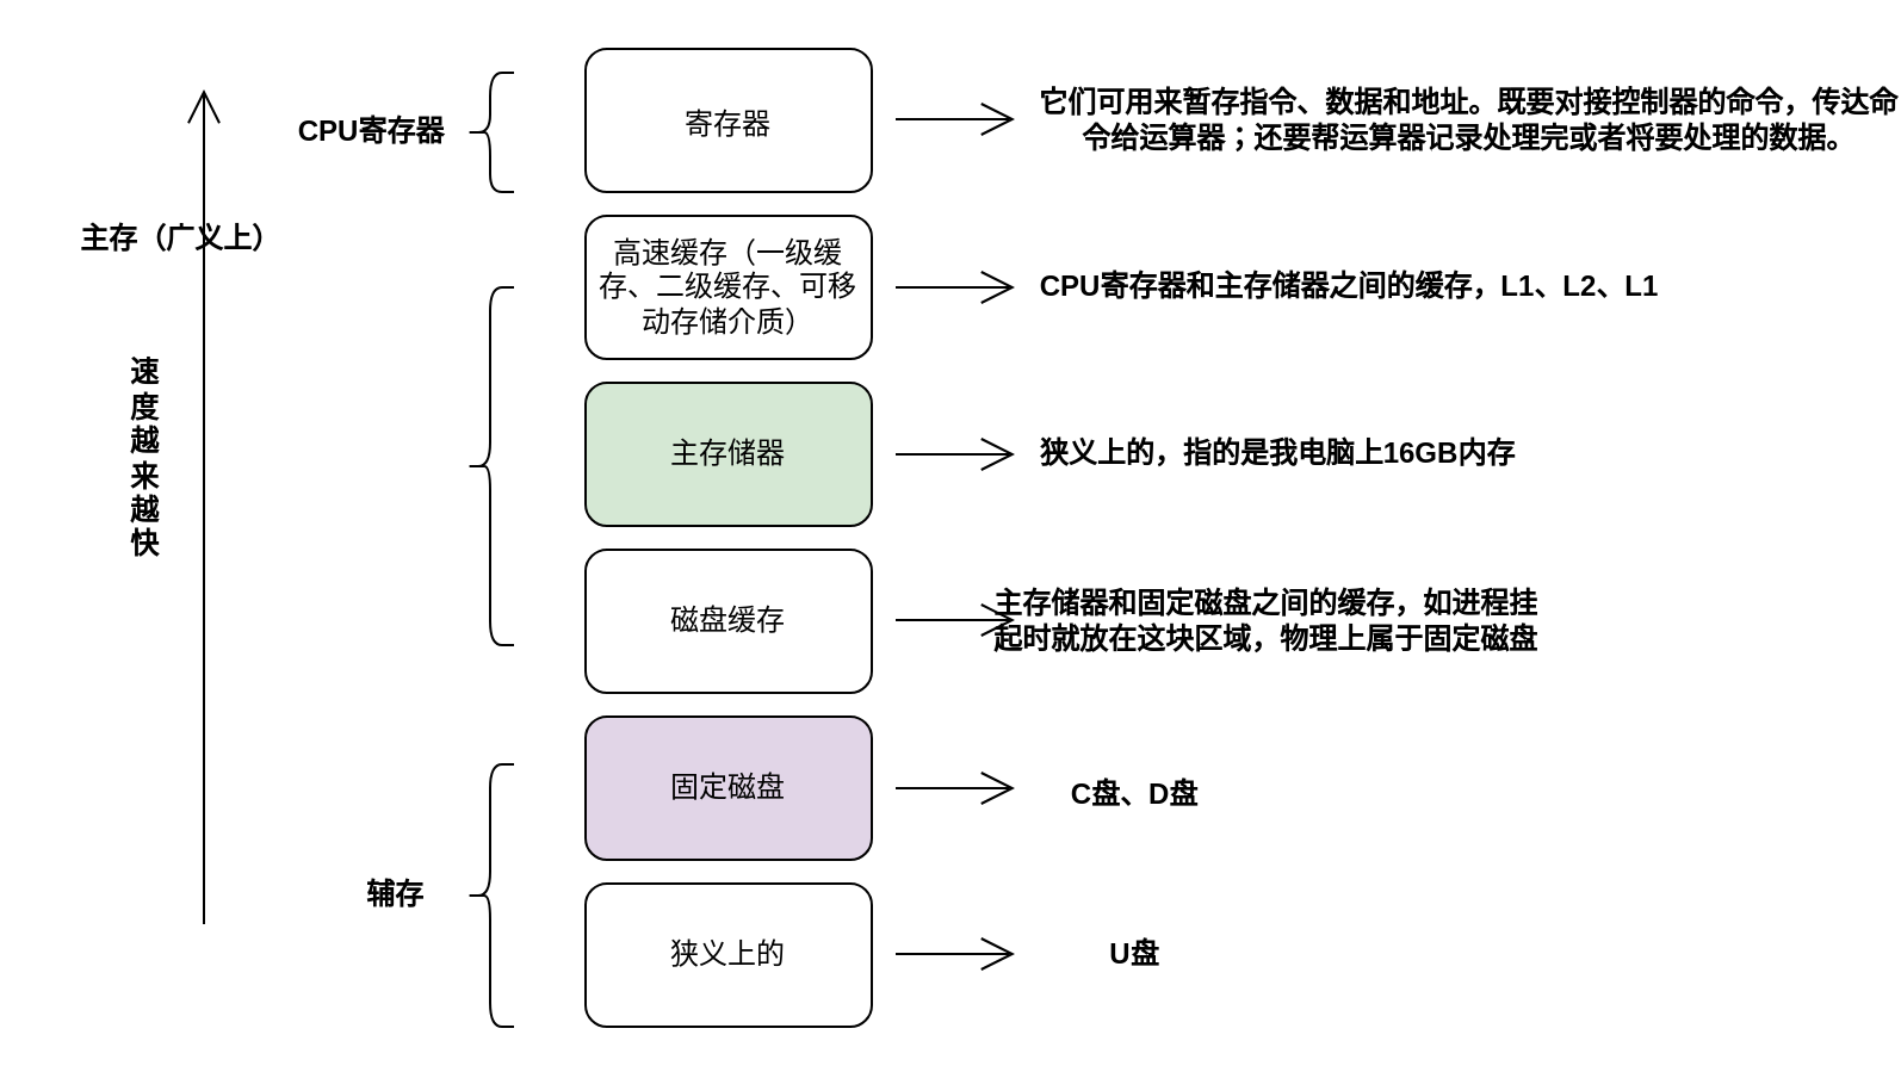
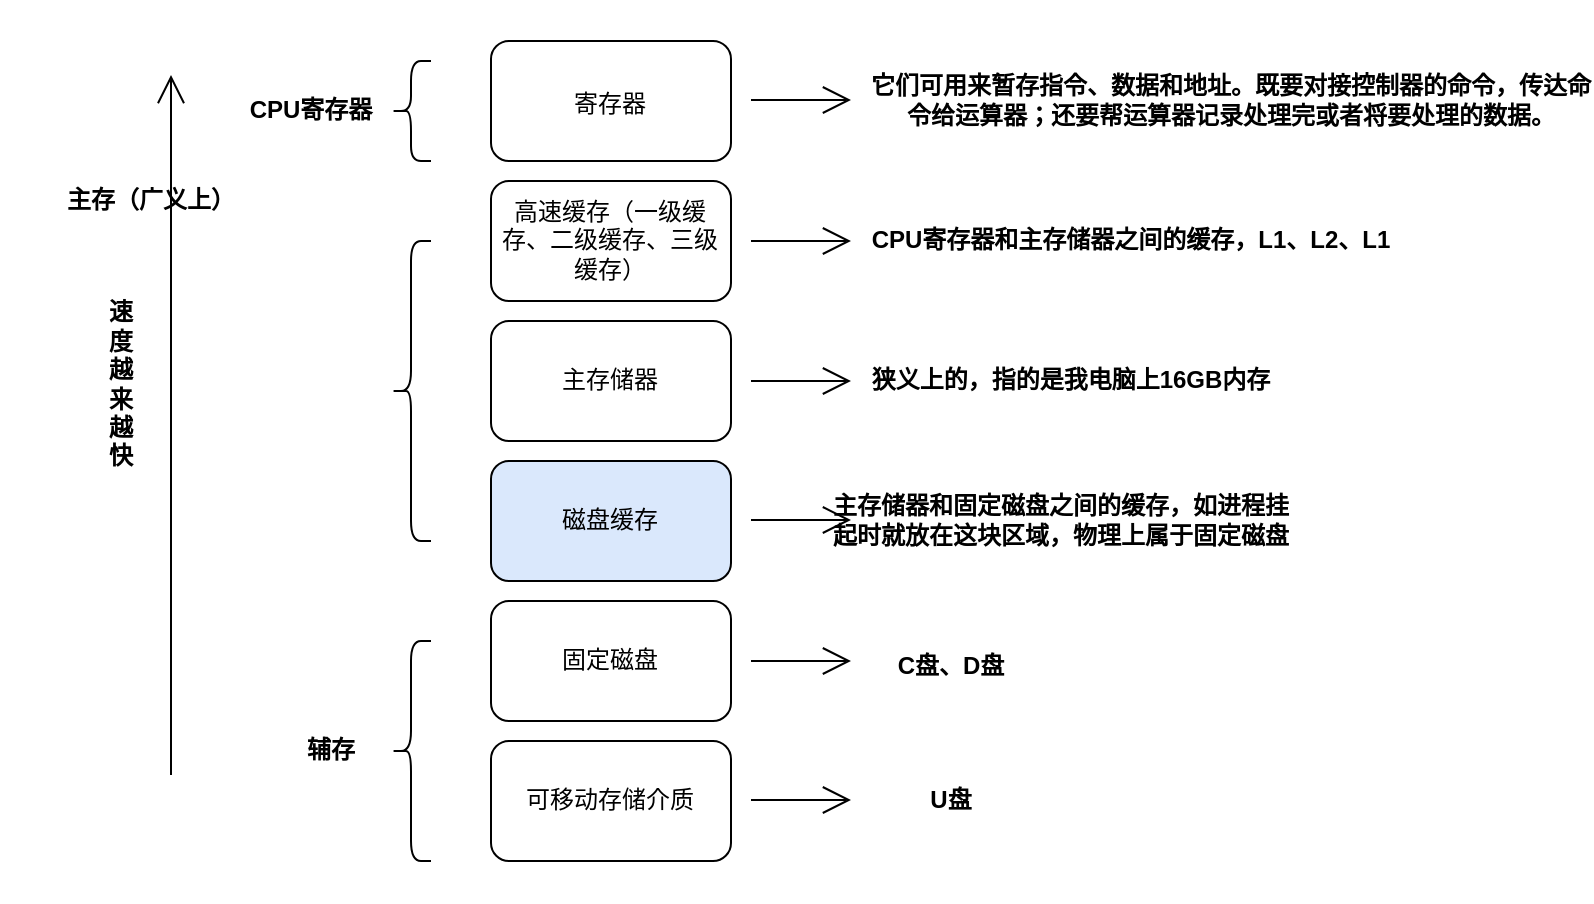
- <mxCell id="3" value="高速缓存（一级缓存、二级缓存、可移动存储介质）" style="rounded=1;whiteSpace=wrap;html=1;" vertex="1" parent="1"><mxGeometry x="245" y="90" width="120" height="60" as="geometry" /></mxCell>
+ <mxCell id="3" value="高速缓存（一级缓存、二级缓存、三级缓存）" style="rounded=1;whiteSpace=wrap;html=1;" vertex="1" parent="1"><mxGeometry x="245" y="90" width="120" height="60" as="geometry" /></mxCell>
- <mxCell id="5" value="主存储器" style="rounded=1;whiteSpace=wrap;html=1;fillColor=#d5e8d4;" vertex="1" parent="1"><mxGeometry x="245" y="160" width="120" height="60" as="geometry" /></mxCell>
+ <mxCell id="5" value="主存储器" style="rounded=1;whiteSpace=wrap;html=1;" vertex="1" parent="1"><mxGeometry x="245" y="160" width="120" height="60" as="geometry" /></mxCell>
- <mxCell id="6" value="磁盘缓存" style="rounded=1;whiteSpace=wrap;html=1;" vertex="1" parent="1"><mxGeometry x="245" y="230" width="120" height="60" as="geometry" /></mxCell>
+ <mxCell id="6" value="磁盘缓存" style="rounded=1;whiteSpace=wrap;html=1;fillColor=#dae8fc;" vertex="1" parent="1"><mxGeometry x="245" y="230" width="120" height="60" as="geometry" /></mxCell>
- <mxCell id="4" value="固定磁盘" style="rounded=1;whiteSpace=wrap;html=1;fillColor=#e1d5e7;" vertex="1" parent="1"><mxGeometry x="245" y="300" width="120" height="60" as="geometry" /></mxCell>
+ <mxCell id="4" value="固定磁盘" style="rounded=1;whiteSpace=wrap;html=1;" vertex="1" parent="1"><mxGeometry x="245" y="300" width="120" height="60" as="geometry" /></mxCell>
- <mxCell id="7" value="狭义上的" style="rounded=1;whiteSpace=wrap;html=1;" vertex="1" parent="1"><mxGeometry x="245" y="370" width="120" height="60" as="geometry" /></mxCell>
+ <mxCell id="7" value="可移动存储介质" style="rounded=1;whiteSpace=wrap;html=1;" vertex="1" parent="1"><mxGeometry x="245" y="370" width="120" height="60" as="geometry" /></mxCell>
